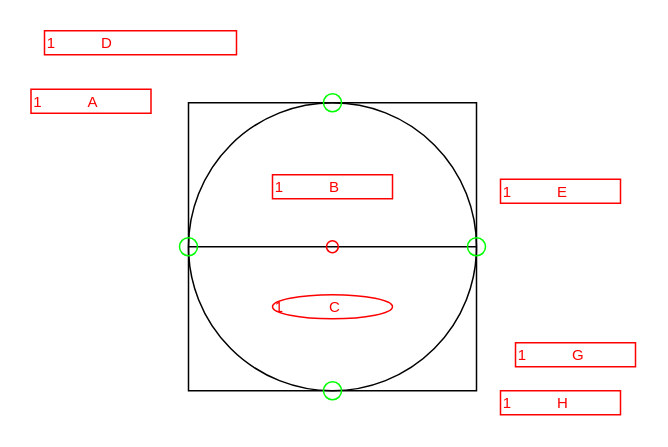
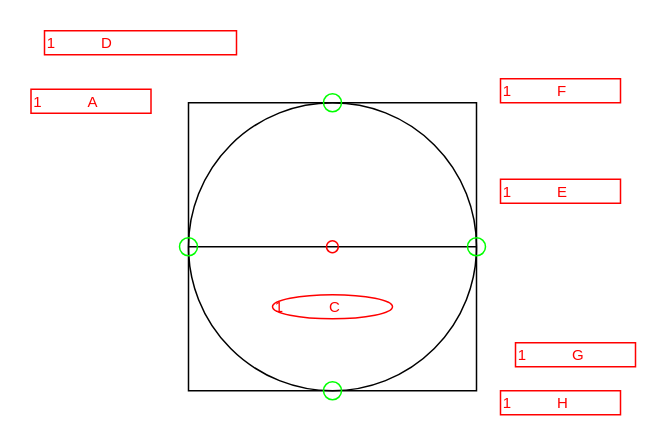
+ <mxCell id="15" value="1&amp;nbsp; &amp;nbsp; &amp;nbsp; &amp;nbsp; &amp;nbsp; &amp;nbsp;F" style="rounded=0;whiteSpace=wrap;html=1;fillColor=none;strokeColor=#FF0000;fontColor=#FF0000;fontSize=10;align=left;" parent="11" vertex="1"><mxGeometry x="333" y="52" width="80" height="16" as="geometry" /></mxCell>
- <mxCell id="13" value="1&amp;nbsp; &amp;nbsp; &amp;nbsp; &amp;nbsp; &amp;nbsp; &amp;nbsp;B" style="rounded=0;whiteSpace=wrap;html=1;fillColor=none;strokeColor=#FF0000;fontColor=#FF0000;fontSize=10;align=left;" parent="11" vertex="1"><mxGeometry x="181" y="116" width="80" height="16" as="geometry" /></mxCell>
